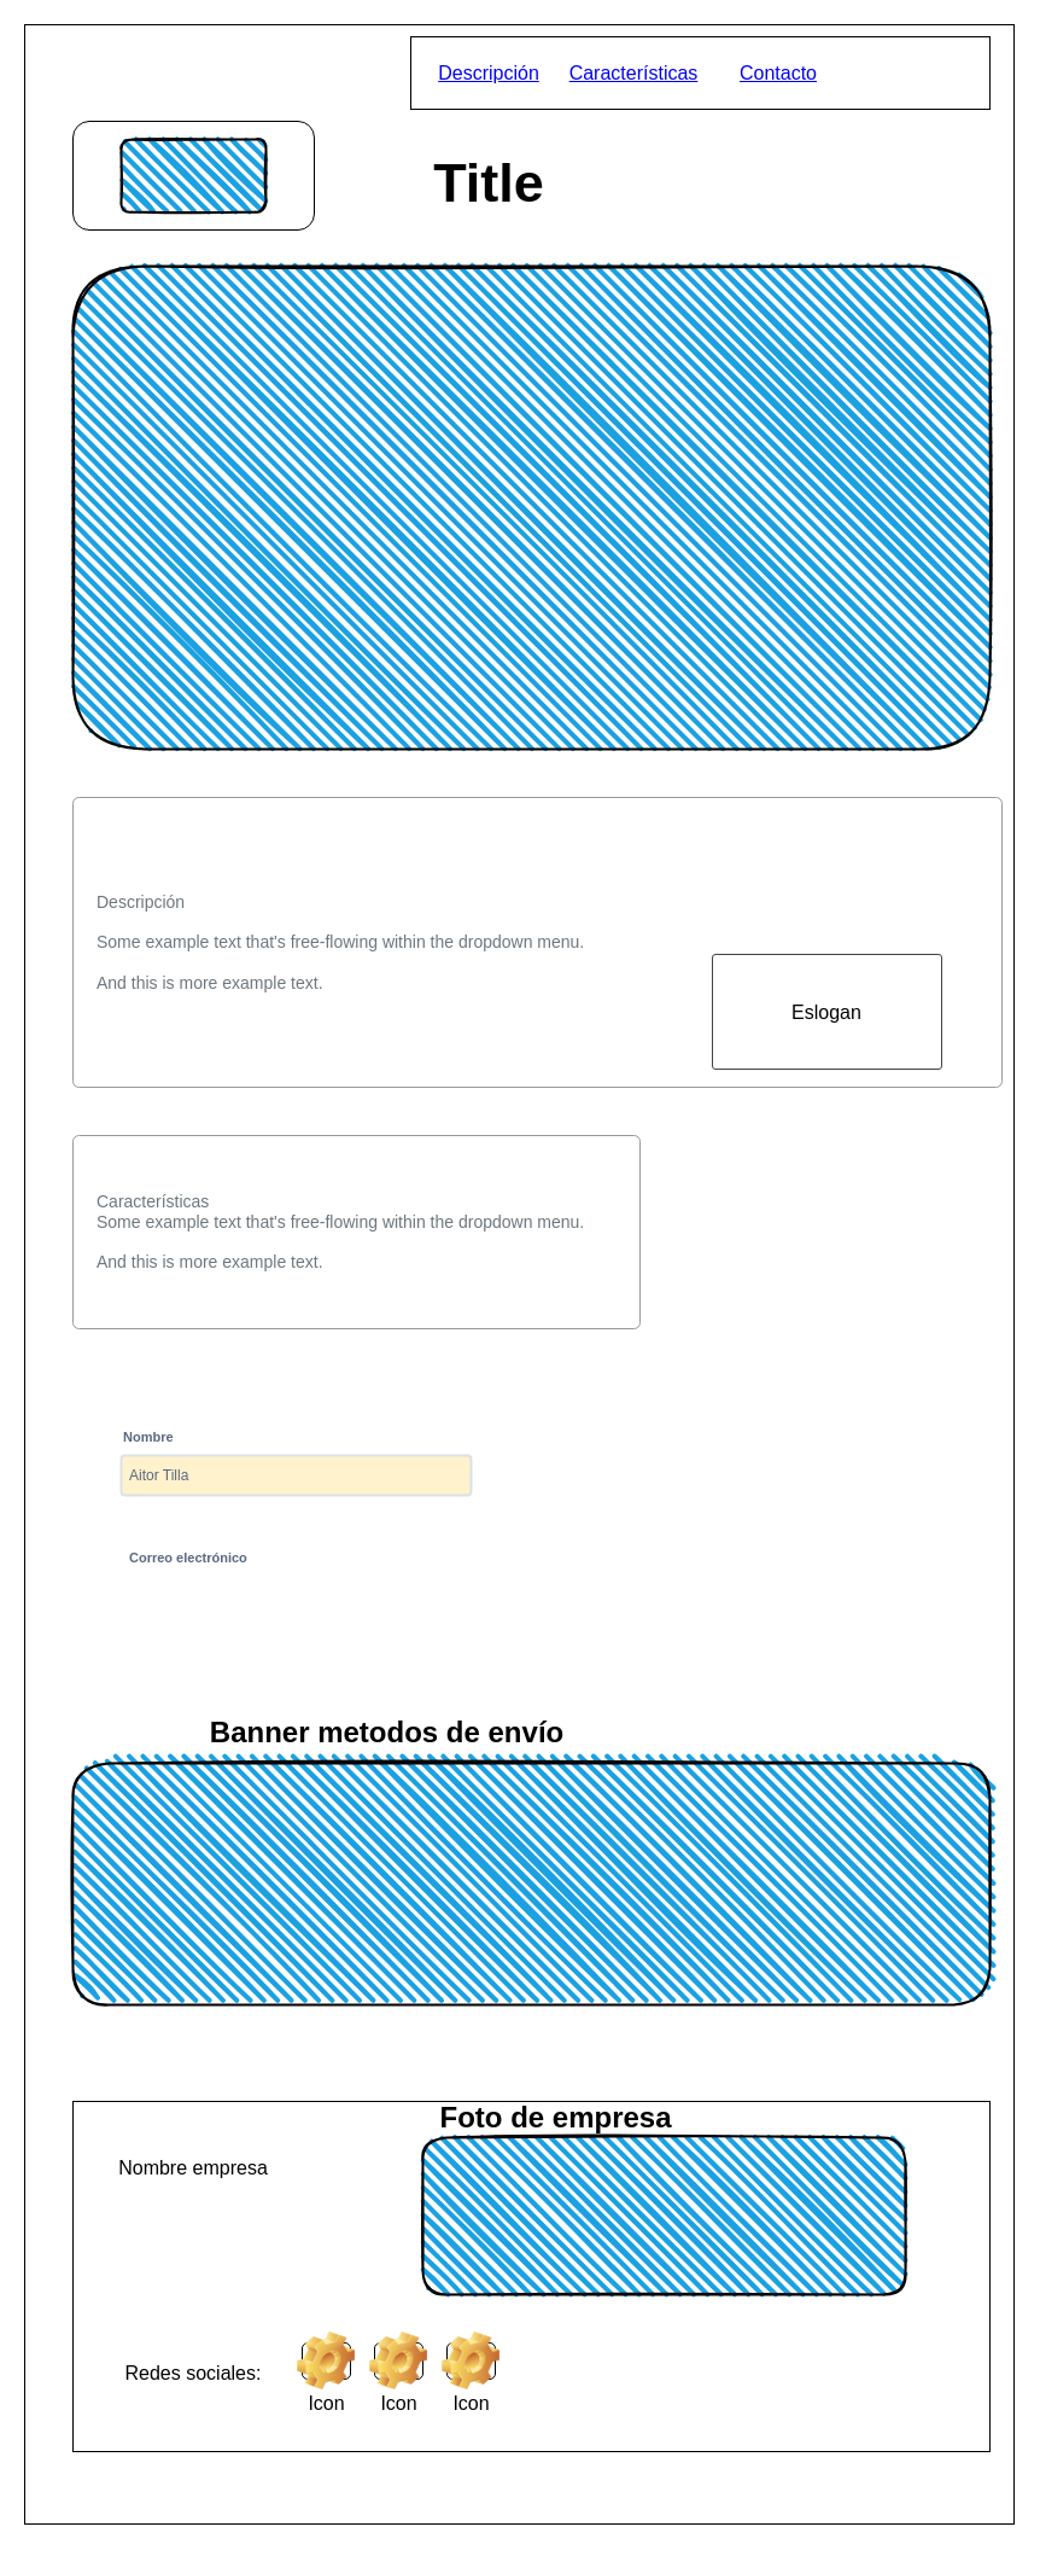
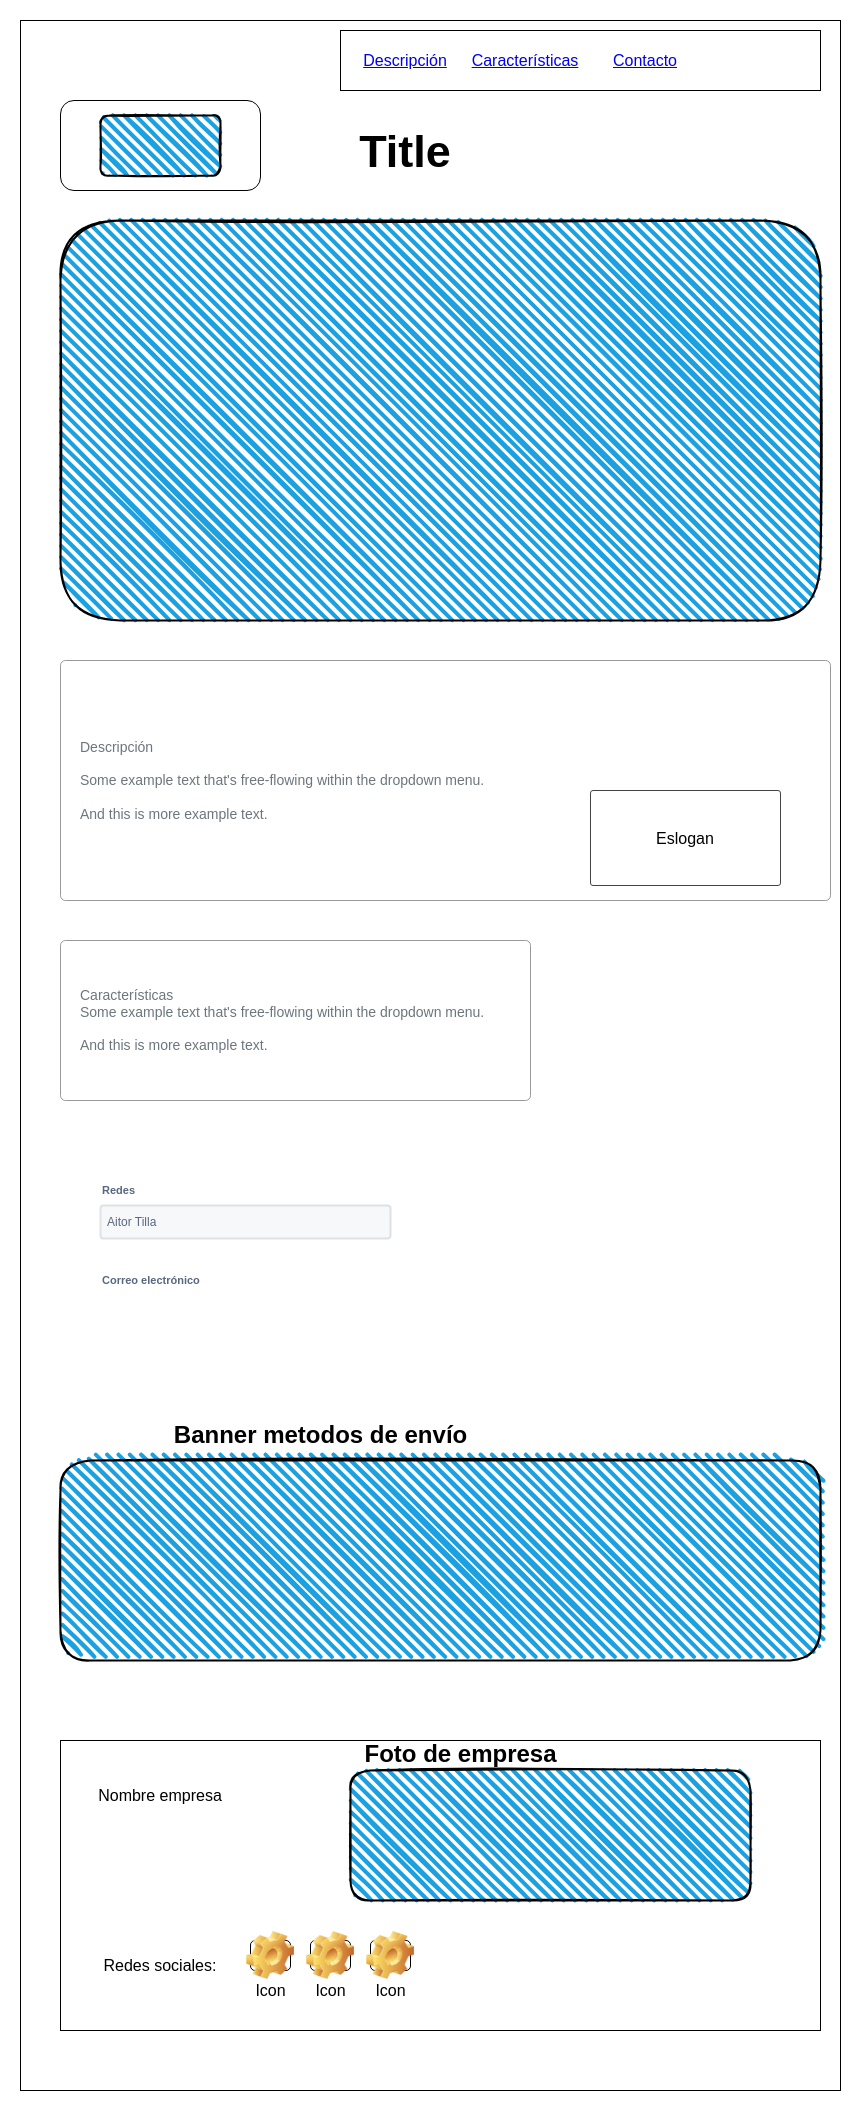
- <mxCell id="10" value="&lt;div&gt;Nombre&lt;/div&gt;" style="fillColor=none;strokeColor=none;html=1;fontSize=11;fontStyle=0;align=left;fontColor=#596780;fontStyle=1;fontSize=11" vertex="1" parent="1"><mxGeometry x="100" y="1180" width="240" height="20" as="geometry" /></mxCell>
+ <mxCell id="10" value="&lt;div&gt;Redes&lt;/div&gt;" style="fillColor=none;strokeColor=none;html=1;fontSize=11;fontStyle=0;align=left;fontColor=#596780;fontStyle=1;fontSize=11" vertex="1" parent="1"><mxGeometry x="100" y="1180" width="240" height="20" as="geometry" /></mxCell>
- <mxCell id="11" value="&lt;div&gt;Aitor Tilla&lt;/div&gt;" style="rounded=1;arcSize=9;fillColor=#fff2cc;align=left;spacingLeft=5;strokeColor=#DEE1E6;html=1;strokeWidth=2;fontColor=#596780;fontSize=12;" vertex="1" parent="1"><mxGeometry x="100" y="1205" width="290" height="33" as="geometry" /></mxCell>
+ <mxCell id="11" value="&lt;div&gt;Aitor Tilla&lt;/div&gt;" style="rounded=1;arcSize=9;fillColor=#F7F8F9;align=left;spacingLeft=5;strokeColor=#DEE1E6;html=1;strokeWidth=2;fontColor=#596780;fontSize=12" vertex="1" parent="1"><mxGeometry x="100" y="1205" width="290" height="33" as="geometry" /></mxCell>
- <mxCell id="12" value="Correo electrónico" style="fillColor=none;strokeColor=none;html=1;fontSize=11;fontStyle=0;align=left;fontColor=#596780;fontStyle=1;fontSize=11" vertex="1" parent="1"><mxGeometry x="105" y="1280" width="240" height="20" as="geometry" /></mxCell>
+ <mxCell id="12" value="Correo electrónico" style="fillColor=none;strokeColor=none;html=1;fontSize=11;fontStyle=0;align=left;fontColor=#596780;fontStyle=1;fontSize=11" vertex="1" parent="1"><mxGeometry x="100" y="1270" width="240" height="20" as="geometry" /></mxCell>
